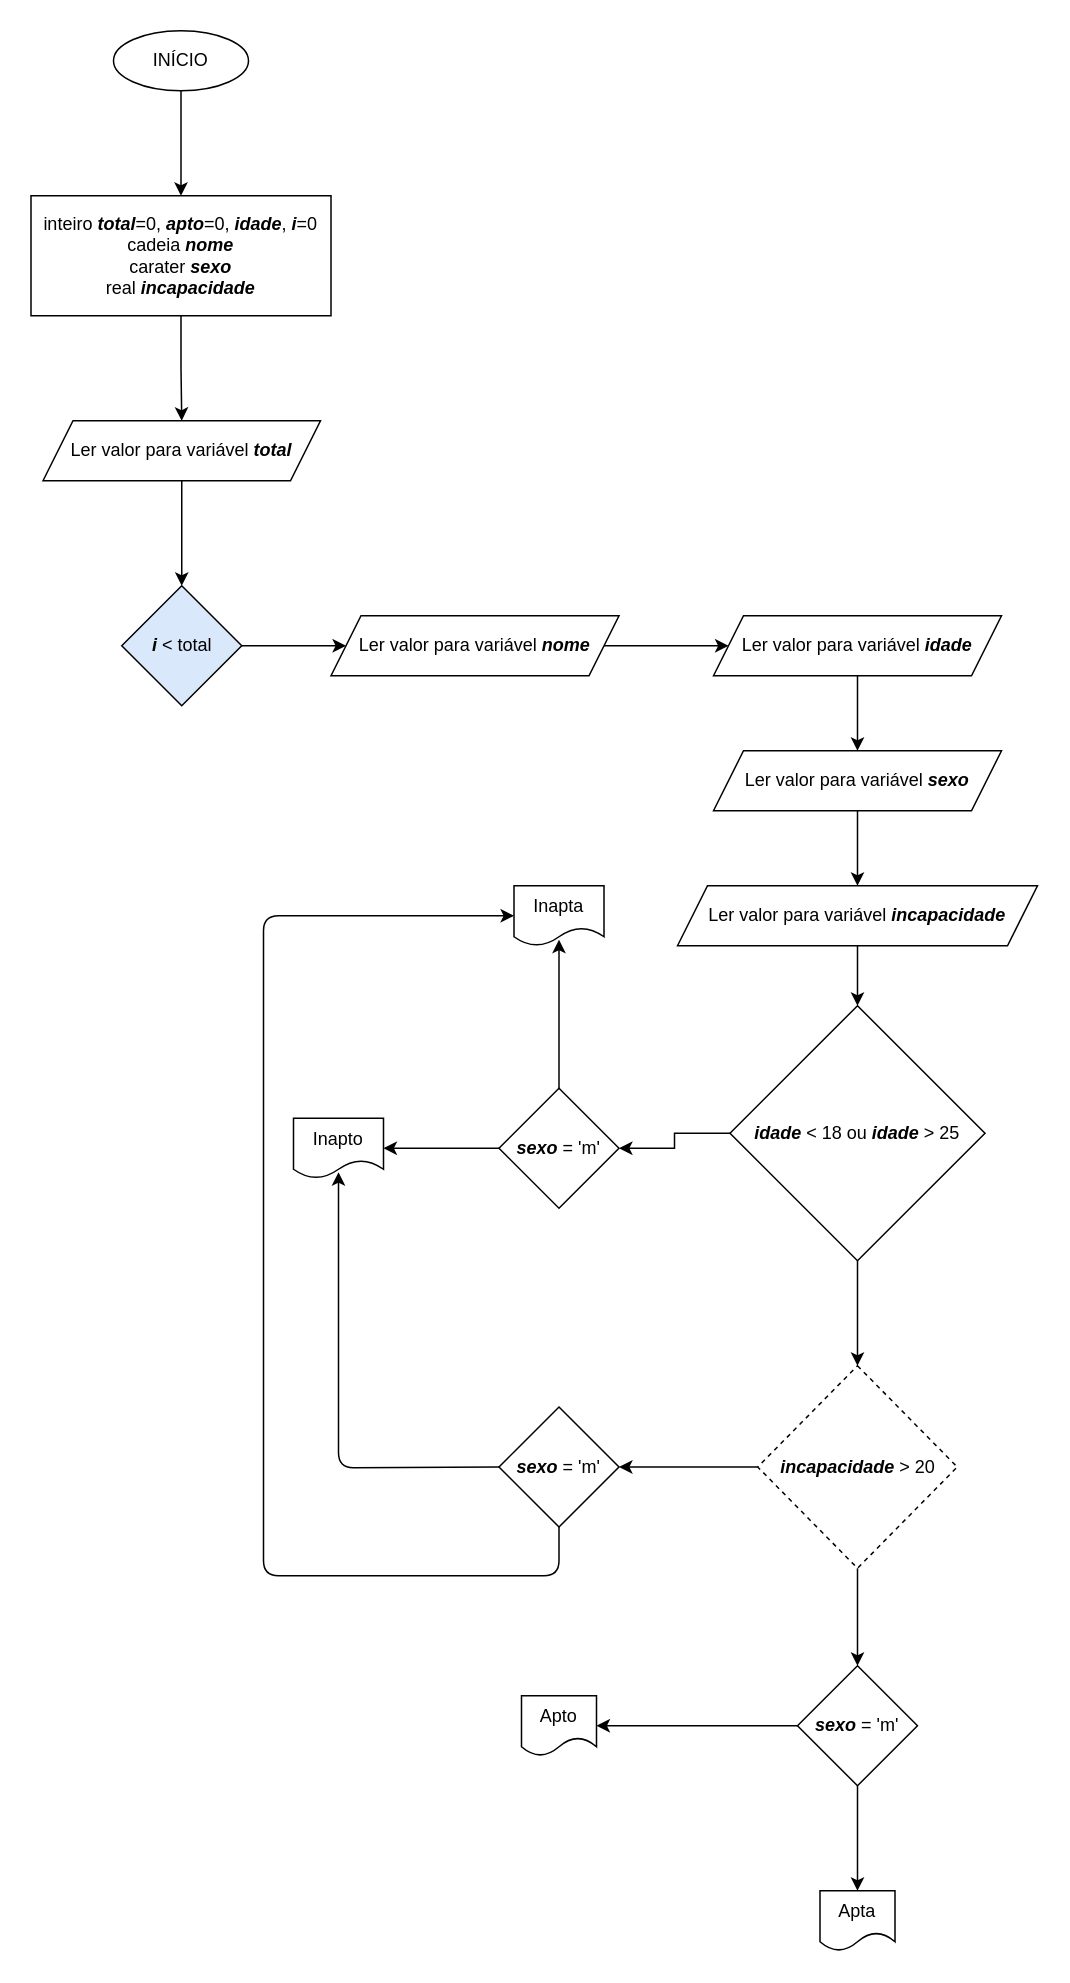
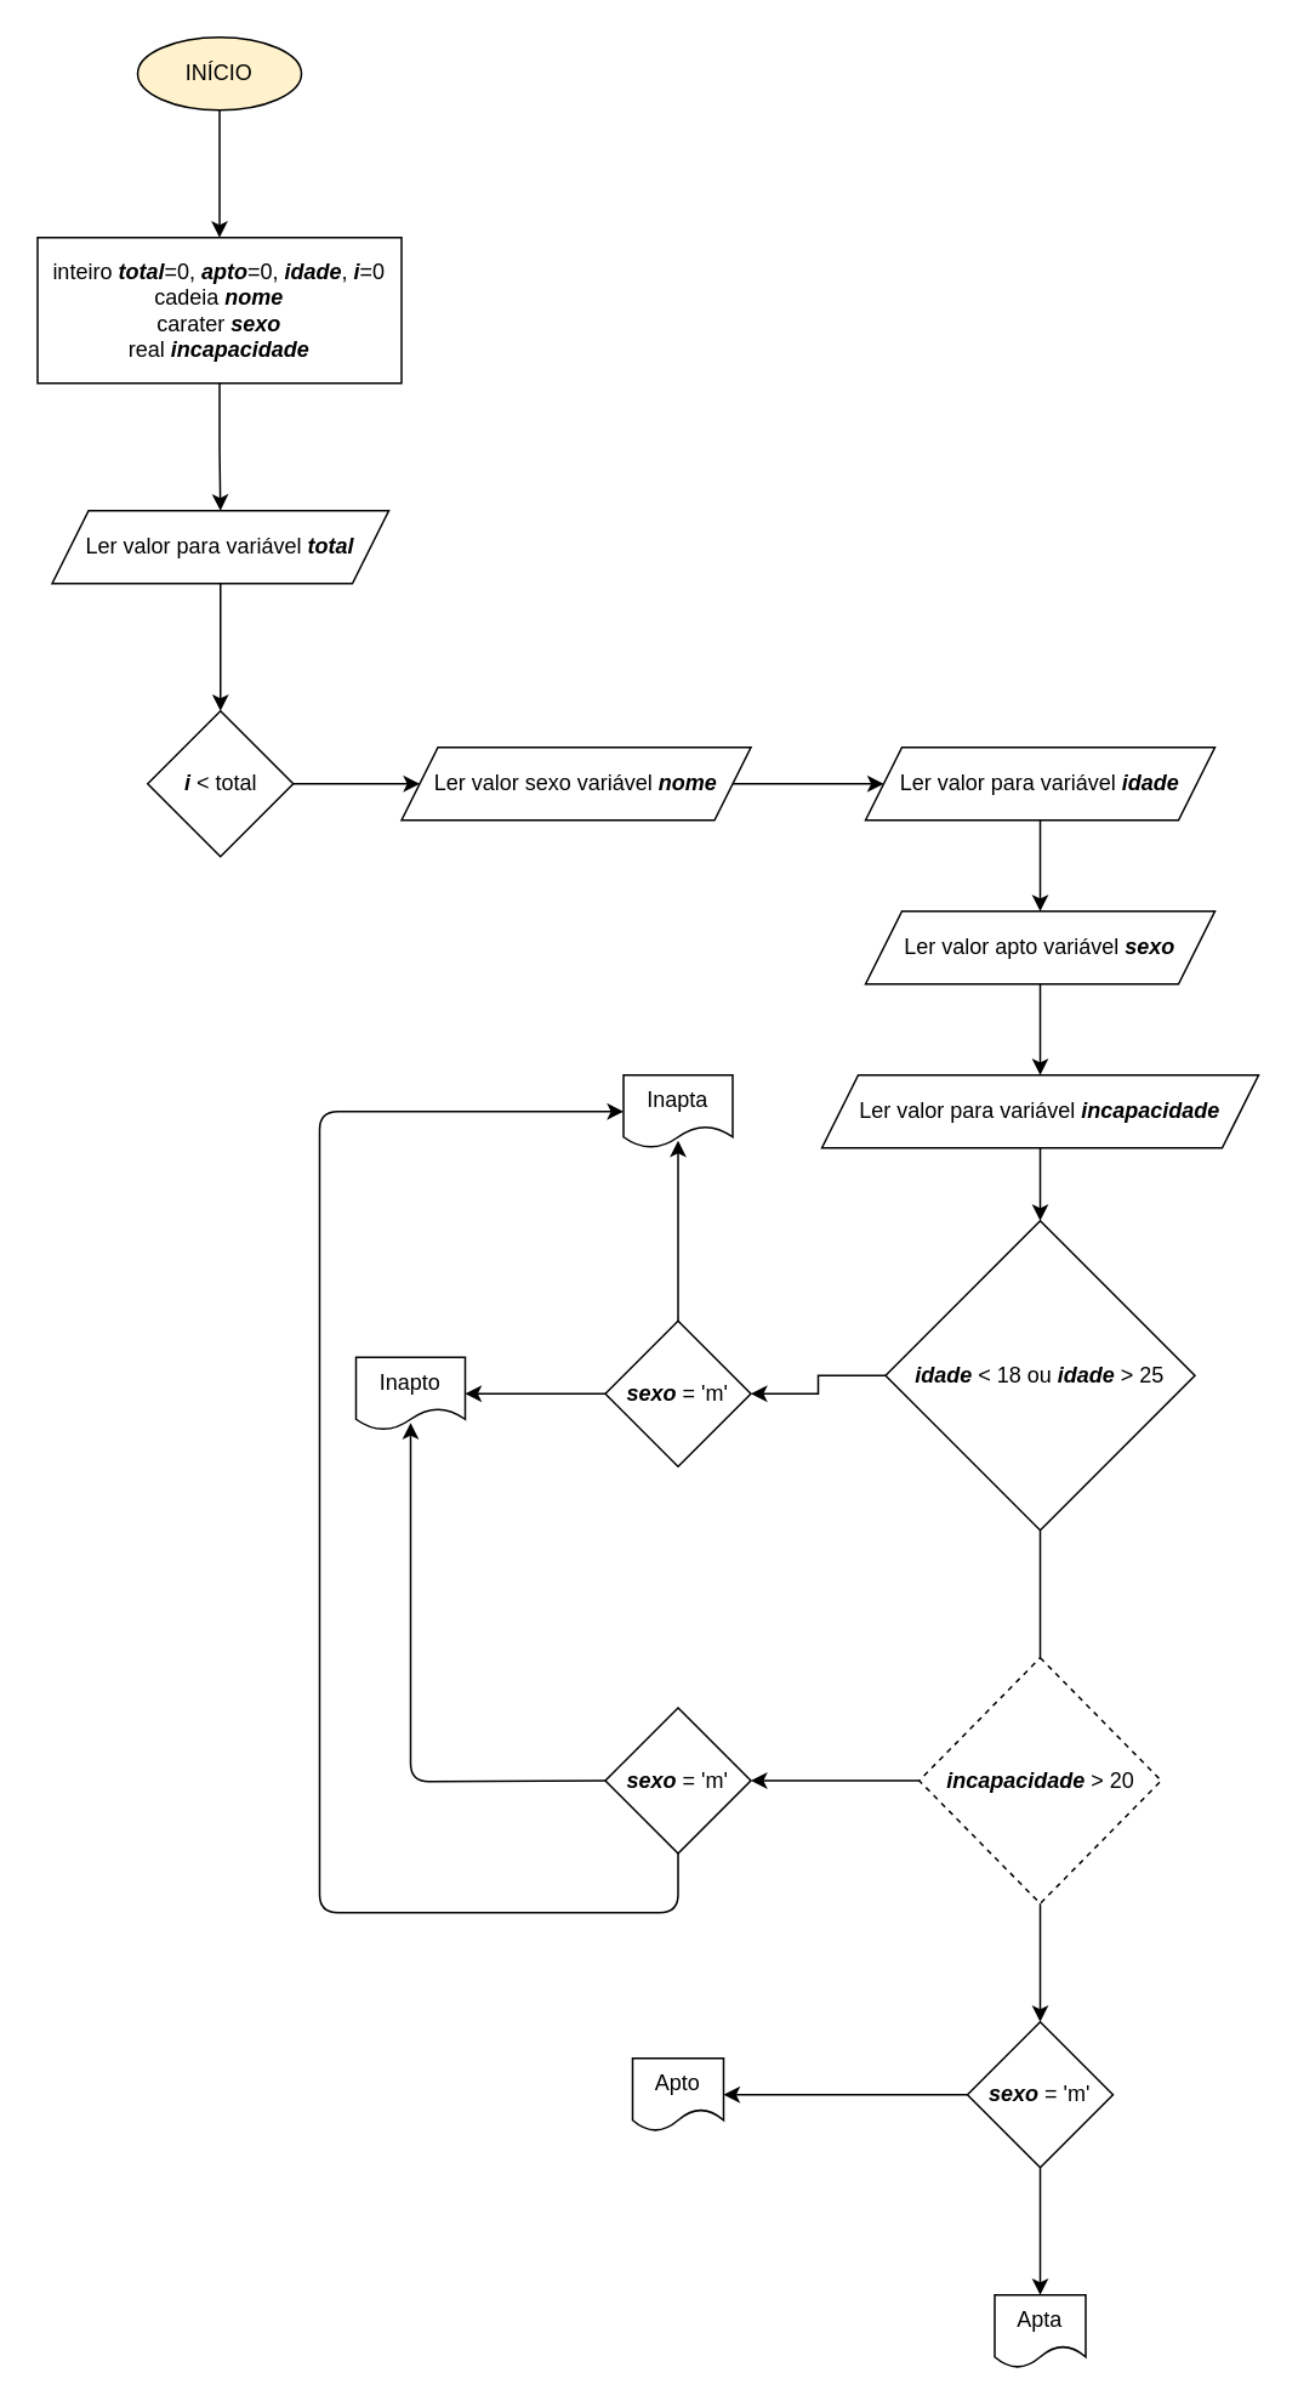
- <mxCell id="3" value="INÍCIO" style="ellipse;whiteSpace=wrap;html=1;" vertex="1" parent="1"><mxGeometry x="75" y="20" width="90" height="40" as="geometry" /></mxCell>
+ <mxCell id="3" value="INÍCIO" style="ellipse;whiteSpace=wrap;html=1;fillColor=#fff2cc;" vertex="1" parent="1"><mxGeometry x="75" y="20" width="90" height="40" as="geometry" /></mxCell>
- <mxCell id="9" value="&lt;b&gt;&lt;i&gt;i&lt;/i&gt;&lt;/b&gt; &amp;lt; total" style="rhombus;whiteSpace=wrap;html=1;fillColor=#dae8fc;" vertex="1" parent="1"><mxGeometry x="80.5" y="390" width="80" height="80" as="geometry" /></mxCell>
+ <mxCell id="9" value="&lt;b&gt;&lt;i&gt;i&lt;/i&gt;&lt;/b&gt; &amp;lt; total" style="rhombus;whiteSpace=wrap;html=1;" vertex="1" parent="1"><mxGeometry x="80.5" y="390" width="80" height="80" as="geometry" /></mxCell>
- <mxCell id="11" value="Ler valor para variável &lt;b&gt;&lt;i&gt;nome&lt;/i&gt;&lt;/b&gt;" style="shape=parallelogram;perimeter=parallelogramPerimeter;whiteSpace=wrap;html=1;fixedSize=1;" vertex="1" parent="1"><mxGeometry x="220" y="410" width="192" height="40" as="geometry" /></mxCell>
+ <mxCell id="11" value="Ler valor sexo variável &lt;b&gt;&lt;i&gt;nome&lt;/i&gt;&lt;/b&gt;" style="shape=parallelogram;perimeter=parallelogramPerimeter;whiteSpace=wrap;html=1;fixedSize=1;" vertex="1" parent="1"><mxGeometry x="220" y="410" width="192" height="40" as="geometry" /></mxCell>
- <mxCell id="15" value="Ler valor para variável &lt;b&gt;&lt;i&gt;sexo&lt;/i&gt;&lt;/b&gt;" style="shape=parallelogram;perimeter=parallelogramPerimeter;whiteSpace=wrap;html=1;fixedSize=1;" vertex="1" parent="1"><mxGeometry x="475" y="500" width="192" height="40" as="geometry" /></mxCell>
+ <mxCell id="15" value="Ler valor apto variável &lt;b&gt;&lt;i&gt;sexo&lt;/i&gt;&lt;/b&gt;" style="shape=parallelogram;perimeter=parallelogramPerimeter;whiteSpace=wrap;html=1;fixedSize=1;" vertex="1" parent="1"><mxGeometry x="475" y="500" width="192" height="40" as="geometry" /></mxCell>
- <mxCell id="18" value="" style="edgeStyle=orthogonalEdgeStyle;rounded=0;orthogonalLoop=1;jettySize=auto;html=1;" edge="1" parent="1" source="20" target="25"><mxGeometry relative="1" as="geometry" /></mxCell>
+ <mxCell id="18" value="" style="edgeStyle=orthogonalEdgeStyle;rounded=0;orthogonalLoop=1;jettySize=auto;html=1;endArrow=none;" edge="1" parent="1" source="20" target="25"><mxGeometry relative="1" as="geometry" /></mxCell>
